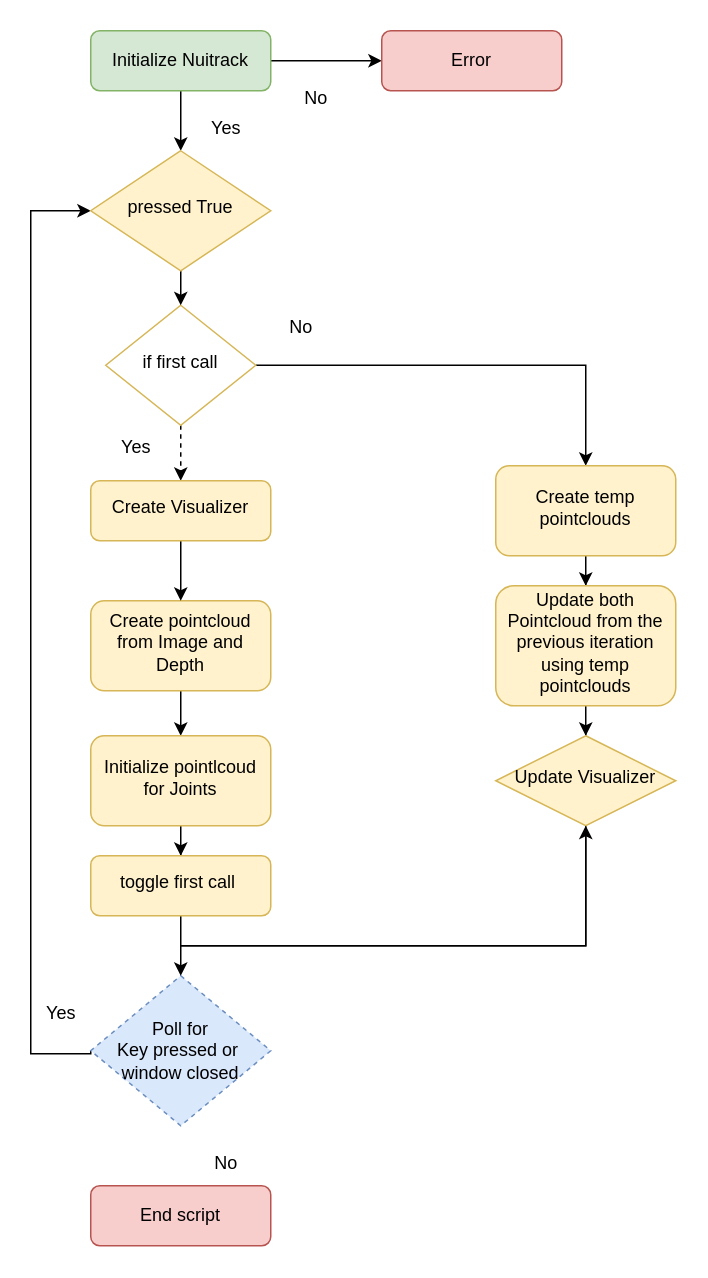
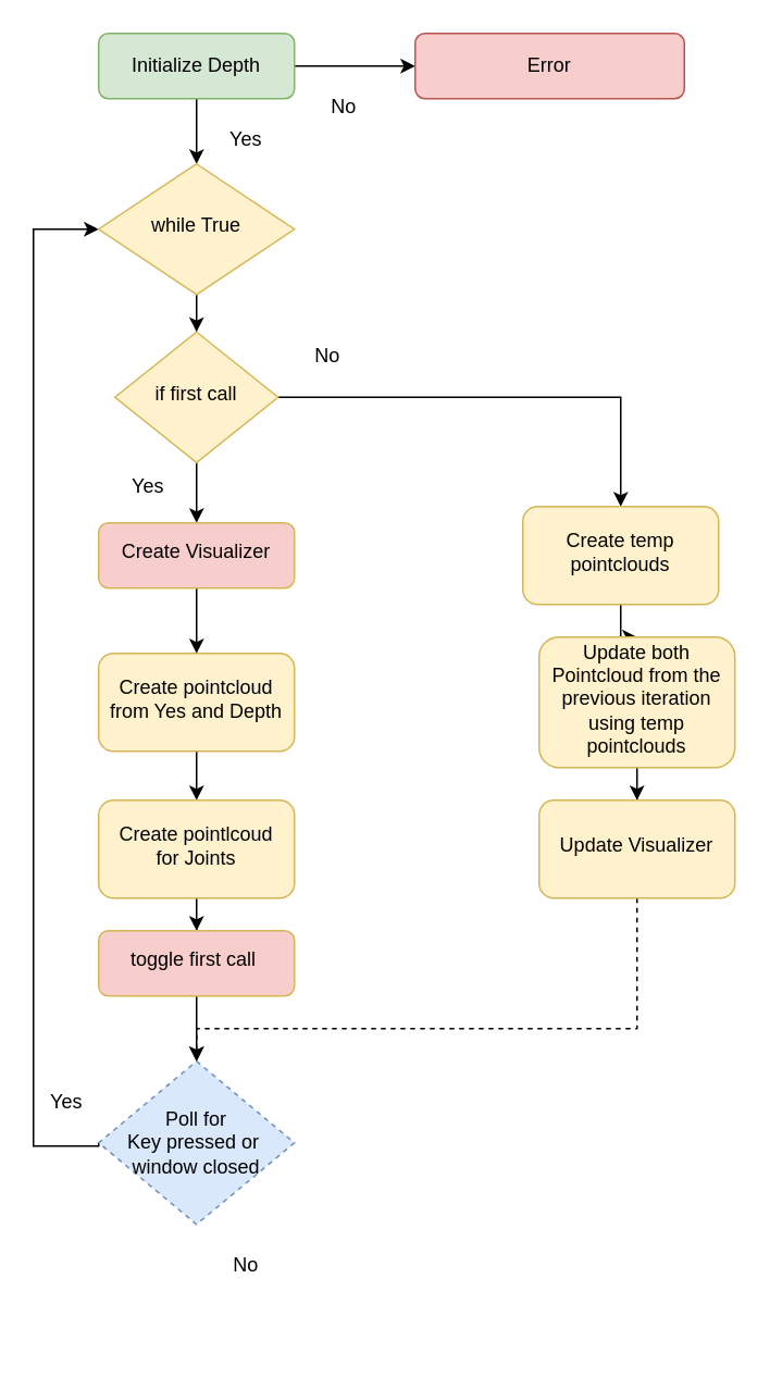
- <mxCell id="4" value="Initialize Nuitrack" style="rounded=1;whiteSpace=wrap;html=1;fontSize=12;glass=0;strokeWidth=1;shadow=0;fillColor=#d5e8d4;strokeColor=#82b366;" parent="1" vertex="1"><mxGeometry x="60" y="20" width="120" height="40" as="geometry" /></mxCell>
+ <mxCell id="4" value="Initialize Depth" style="rounded=1;whiteSpace=wrap;html=1;fontSize=12;glass=0;strokeWidth=1;shadow=0;fillColor=#d5e8d4;strokeColor=#82b366;" parent="1" vertex="1"><mxGeometry x="60" y="20" width="120" height="40" as="geometry" /></mxCell>
- <mxCell id="13" value="Error" style="whiteSpace=wrap;html=1;fillColor=#f8cecc;strokeColor=#b85450;rounded=1;glass=0;strokeWidth=1;shadow=0;" parent="1" vertex="1"><mxGeometry x="254" y="20" width="120" height="40" as="geometry" /></mxCell>
+ <mxCell id="13" value="Error" style="whiteSpace=wrap;html=1;fillColor=#f8cecc;strokeColor=#b85450;rounded=1;glass=0;strokeWidth=1;shadow=0;" parent="1" vertex="1"><mxGeometry x="254" y="20" width="165" height="40" as="geometry" /></mxCell>
- <mxCell id="21" value="pressed True" style="rhombus;whiteSpace=wrap;html=1;shadow=0;fontFamily=Helvetica;fontSize=12;align=center;strokeWidth=1;spacing=6;spacingTop=-4;fillColor=#fff2cc;strokeColor=#d6b656;" vertex="1" parent="1"><mxGeometry x="60" y="100" width="120" height="80" as="geometry" /></mxCell>
+ <mxCell id="21" value="while True" style="rhombus;whiteSpace=wrap;html=1;shadow=0;fontFamily=Helvetica;fontSize=12;align=center;strokeWidth=1;spacing=6;spacingTop=-4;fillColor=#fff2cc;strokeColor=#d6b656;" vertex="1" parent="1"><mxGeometry x="60" y="100" width="120" height="80" as="geometry" /></mxCell>
- <mxCell id="7" value="if first call" style="rhombus;whiteSpace=wrap;html=1;shadow=0;fontFamily=Helvetica;fontSize=12;align=center;strokeWidth=1;spacing=6;spacingTop=-4;fillColor=#ffffff;strokeColor=#d6b656;" parent="1" vertex="1"><mxGeometry x="70" y="203" width="100" height="80" as="geometry" /></mxCell>
+ <mxCell id="7" value="if first call" style="rhombus;whiteSpace=wrap;html=1;shadow=0;fontFamily=Helvetica;fontSize=12;align=center;strokeWidth=1;spacing=6;spacingTop=-4;fillColor=#fff2cc;strokeColor=#d6b656;" parent="1" vertex="1"><mxGeometry x="70" y="203" width="100" height="80" as="geometry" /></mxCell>
- <mxCell id="5" value="" style="edgeStyle=orthogonalEdgeStyle;rounded=0;orthogonalLoop=1;jettySize=auto;html=1;dashed=1;" edge="1" parent="1" source="7" target="23"><mxGeometry relative="1" as="geometry" /></mxCell>
+ <mxCell id="5" value="" style="edgeStyle=orthogonalEdgeStyle;rounded=0;orthogonalLoop=1;jettySize=auto;html=1;" edge="1" parent="1" source="7" target="23"><mxGeometry relative="1" as="geometry" /></mxCell>
- <mxCell id="23" value="Create Visualizer" style="rounded=1;whiteSpace=wrap;html=1;fillColor=#fff2cc;strokeColor=#d6b656;shadow=0;strokeWidth=1;spacing=6;spacingTop=-4;" vertex="1" parent="1"><mxGeometry x="60" y="320" width="120" height="40" as="geometry" /></mxCell>
+ <mxCell id="23" value="Create Visualizer" style="rounded=1;whiteSpace=wrap;html=1;fillColor=#f8cecc;strokeColor=#d6b656;shadow=0;strokeWidth=1;spacing=6;spacingTop=-4;" vertex="1" parent="1"><mxGeometry x="60" y="320" width="120" height="40" as="geometry" /></mxCell>
- <mxCell id="25" value="Create temp pointclouds" style="rounded=1;whiteSpace=wrap;html=1;fillColor=#fff2cc;strokeColor=#d6b656;shadow=0;strokeWidth=1;spacing=6;spacingTop=-4;" vertex="1" parent="1"><mxGeometry x="330" y="310" width="120" height="60" as="geometry" /></mxCell>
+ <mxCell id="25" value="Create temp pointclouds" style="rounded=1;whiteSpace=wrap;html=1;fillColor=#fff2cc;strokeColor=#d6b656;shadow=0;strokeWidth=1;spacing=6;spacingTop=-4;" vertex="1" parent="1"><mxGeometry x="320" y="310" width="120" height="60" as="geometry" /></mxCell>
- <mxCell id="17" value="Create pointcloud from Image and Depth" style="rounded=1;whiteSpace=wrap;html=1;fillColor=#fff2cc;strokeColor=#d6b656;shadow=0;strokeWidth=1;spacing=6;spacingTop=-4;" vertex="1" parent="1"><mxGeometry x="60" y="400" width="120" height="60" as="geometry" /></mxCell>
+ <mxCell id="17" value="Create pointcloud from Yes and Depth" style="rounded=1;whiteSpace=wrap;html=1;fillColor=#fff2cc;strokeColor=#d6b656;shadow=0;strokeWidth=1;spacing=6;spacingTop=-4;" vertex="1" parent="1"><mxGeometry x="60" y="400" width="120" height="60" as="geometry" /></mxCell>
- <mxCell id="19" value="Initialize pointlcoud for Joints" style="rounded=1;whiteSpace=wrap;html=1;fillColor=#fff2cc;strokeColor=#d6b656;shadow=0;strokeWidth=1;spacing=6;spacingTop=-4;" vertex="1" parent="1"><mxGeometry x="60" y="490" width="120" height="60" as="geometry" /></mxCell>
+ <mxCell id="19" value="Create pointlcoud for Joints" style="rounded=1;whiteSpace=wrap;html=1;fillColor=#fff2cc;strokeColor=#d6b656;shadow=0;strokeWidth=1;spacing=6;spacingTop=-4;" vertex="1" parent="1"><mxGeometry x="60" y="490" width="120" height="60" as="geometry" /></mxCell>
- <mxCell id="29" value="Update Visualizer" style="rhombus;whiteSpace=wrap;html=1;fillColor=#fff2cc;strokeColor=#d6b656;shadow=0;strokeWidth=1;spacing=6;spacingTop=-4;" vertex="1" parent="1"><mxGeometry x="330" y="490" width="120" height="60" as="geometry" /></mxCell>
+ <mxCell id="29" value="Update Visualizer" style="whiteSpace=wrap;html=1;fillColor=#fff2cc;strokeColor=#d6b656;rounded=1;shadow=0;strokeWidth=1;spacing=6;spacingTop=-4;" vertex="1" parent="1"><mxGeometry x="330" y="490" width="120" height="60" as="geometry" /></mxCell>
- <mxCell id="28" style="edgeStyle=orthogonalEdgeStyle;rounded=0;orthogonalLoop=1;jettySize=auto;html=1;exitX=0.5;exitY=1;exitDx=0;exitDy=0;entryX=0.5;entryY=0;entryDx=0;entryDy=0;" edge="1" parent="1" source="29" target="9"><mxGeometry relative="1" as="geometry"><Array as="points"><mxPoint x="390" y="630" /><mxPoint x="120" y="630" /></Array></mxGeometry></mxCell>
+ <mxCell id="28" style="edgeStyle=orthogonalEdgeStyle;rounded=0;orthogonalLoop=1;jettySize=auto;html=1;exitX=0.5;exitY=1;exitDx=0;exitDy=0;entryX=0.5;entryY=0;entryDx=0;entryDy=0;dashed=1;" edge="1" parent="1" source="29" target="9"><mxGeometry relative="1" as="geometry"><Array as="points"><mxPoint x="390" y="630" /><mxPoint x="120" y="630" /></Array></mxGeometry></mxCell>
- <mxCell id="33" value="toggle first call&amp;nbsp;" style="whiteSpace=wrap;html=1;fillColor=#fff2cc;strokeColor=#d6b656;rounded=1;shadow=0;strokeWidth=1;spacing=6;spacingTop=-4;" vertex="1" parent="1"><mxGeometry x="60" y="570" width="120" height="40" as="geometry" /></mxCell>
+ <mxCell id="33" value="toggle first call&amp;nbsp;" style="whiteSpace=wrap;html=1;fillColor=#f8cecc;strokeColor=#d6b656;rounded=1;shadow=0;strokeWidth=1;spacing=6;spacingTop=-4;" vertex="1" parent="1"><mxGeometry x="60" y="570" width="120" height="40" as="geometry" /></mxCell>
- <mxCell id="32" style="edgeStyle=orthogonalEdgeStyle;rounded=0;orthogonalLoop=1;jettySize=auto;html=1;exitX=0.5;exitY=1;exitDx=0;exitDy=0;" edge="1" parent="1" source="33" target="29"><mxGeometry relative="1" as="geometry" /></mxCell>
+ <mxCell id="32" style="edgeStyle=orthogonalEdgeStyle;rounded=0;orthogonalLoop=1;jettySize=auto;html=1;exitX=0.5;exitY=1;exitDx=0;exitDy=0;entryX=0.5;entryY=0;entryDx=0;entryDy=0;" edge="1" parent="1" source="33" target="9"><mxGeometry relative="1" as="geometry" /></mxCell>
- <mxCell id="10" value="End script" style="rounded=1;whiteSpace=wrap;html=1;fontSize=12;glass=0;strokeWidth=1;shadow=0;fillColor=#f8cecc;strokeColor=#b85450;" parent="1" vertex="1"><mxGeometry x="60" y="790" width="120" height="40" as="geometry" /></mxCell>
